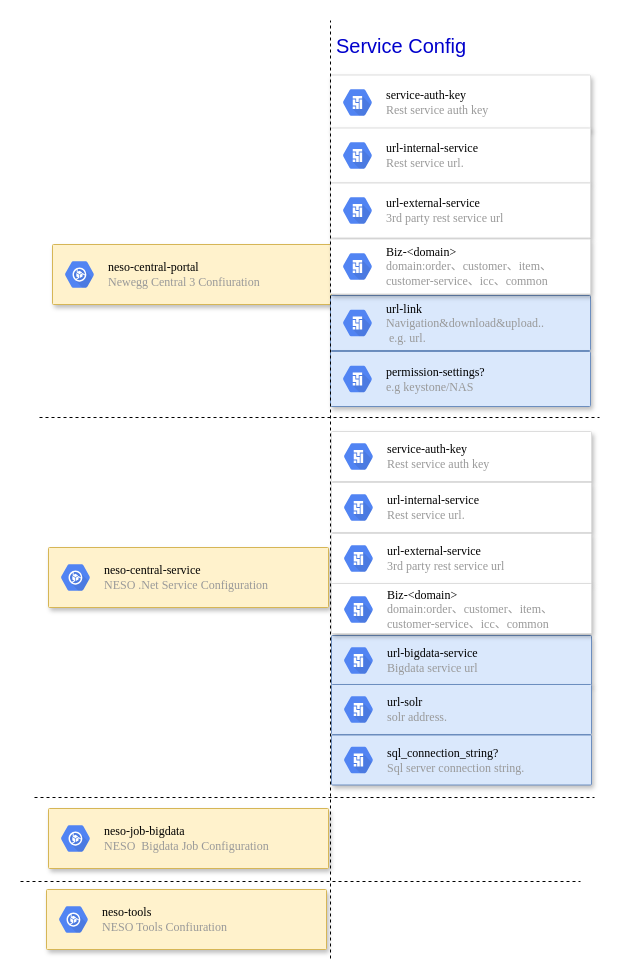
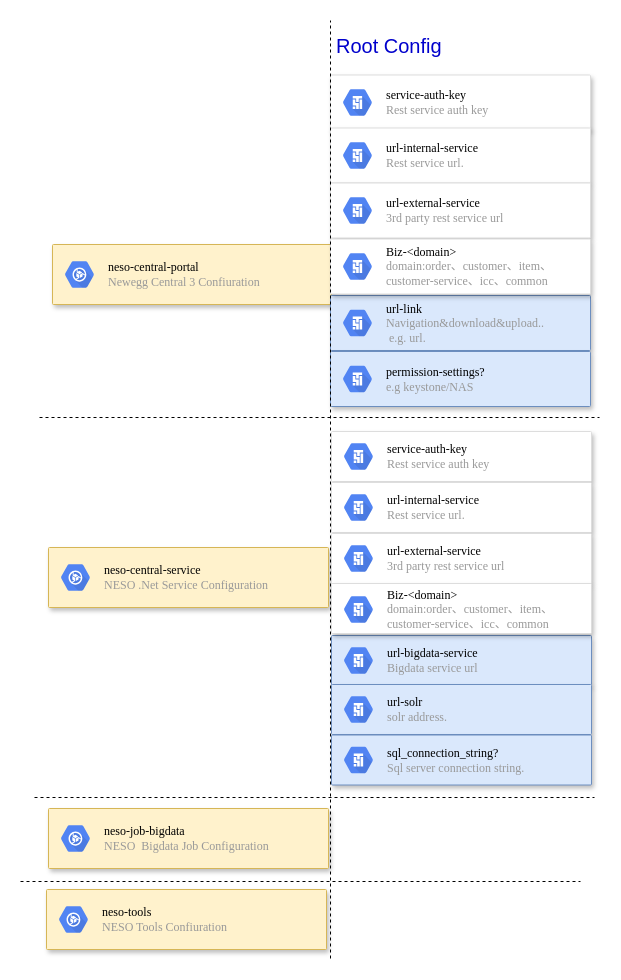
- <mxCell id="37" value="Service Config" style="html=1;shadow=0;dashed=0;shape=mxgraph.bootstrap.rect;strokeColor=none;fillColor=none;fontSize=20;align=left;spacingLeft=10;fontColor=#0000CC;" vertex="1" parent="1"><mxGeometry x="324" y="30" width="250" height="30" as="geometry" /></mxCell>
+ <mxCell id="37" value="Root Config" style="html=1;shadow=0;dashed=0;shape=mxgraph.bootstrap.rect;strokeColor=none;fillColor=none;fontSize=20;align=left;spacingLeft=10;fontColor=#0000CC;" vertex="1" parent="1"><mxGeometry x="324" y="30" width="250" height="30" as="geometry" /></mxCell>
